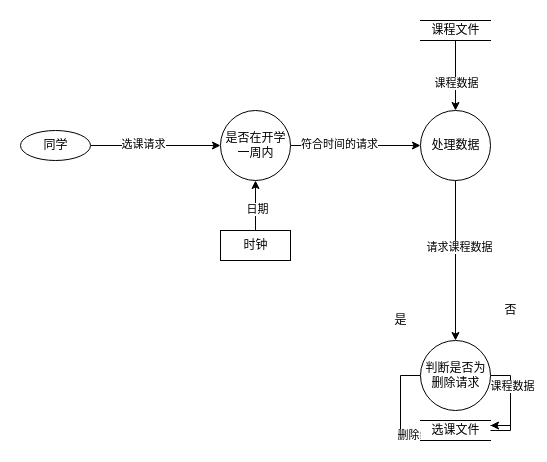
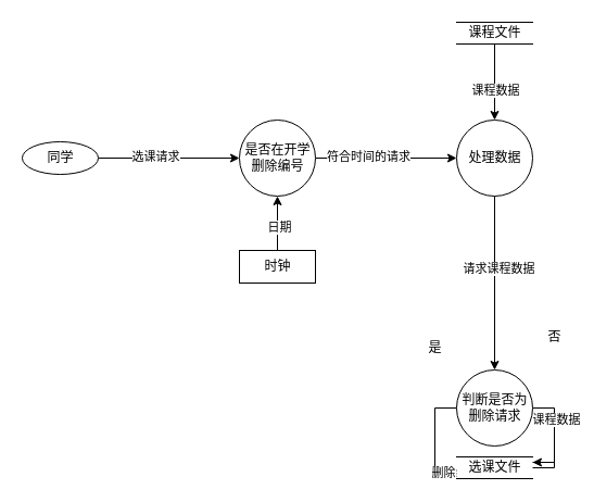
- <mxCell id="7" value="是否在开学&lt;br&gt;一周内" style="shape=ellipse;html=1;dashed=0;whitespace=wrap;aspect=fixed;perimeter=ellipsePerimeter;" vertex="1" parent="1"><mxGeometry x="220" y="110" width="70" height="70" as="geometry" /></mxCell>
+ <mxCell id="7" value="是否在开学&lt;br&gt;删除编号" style="shape=ellipse;html=1;dashed=0;whitespace=wrap;aspect=fixed;perimeter=ellipsePerimeter;" vertex="1" parent="1"><mxGeometry x="220" y="110" width="70" height="70" as="geometry" /></mxCell>
